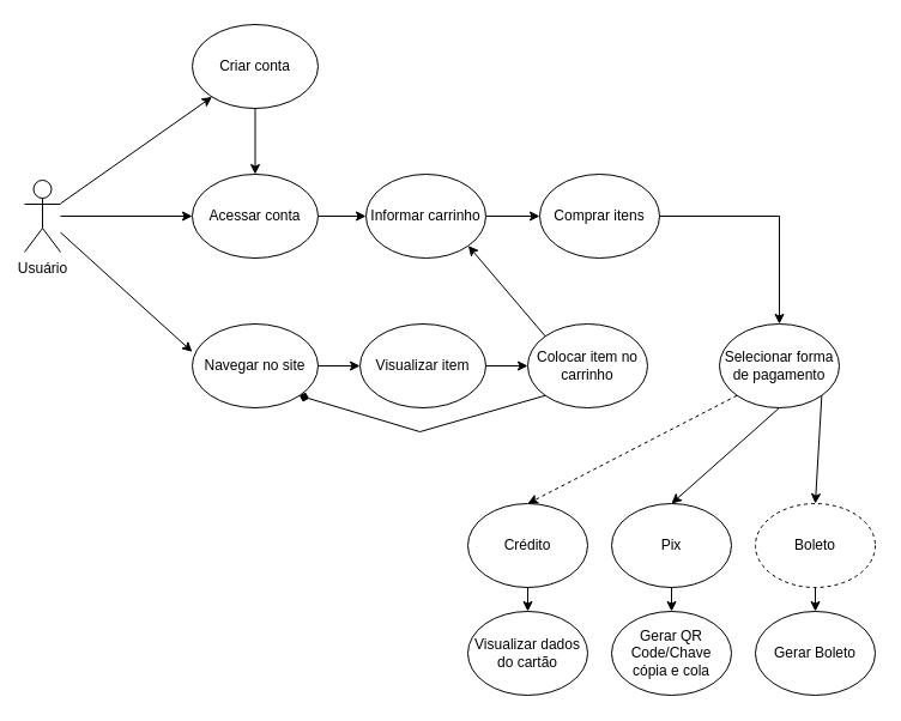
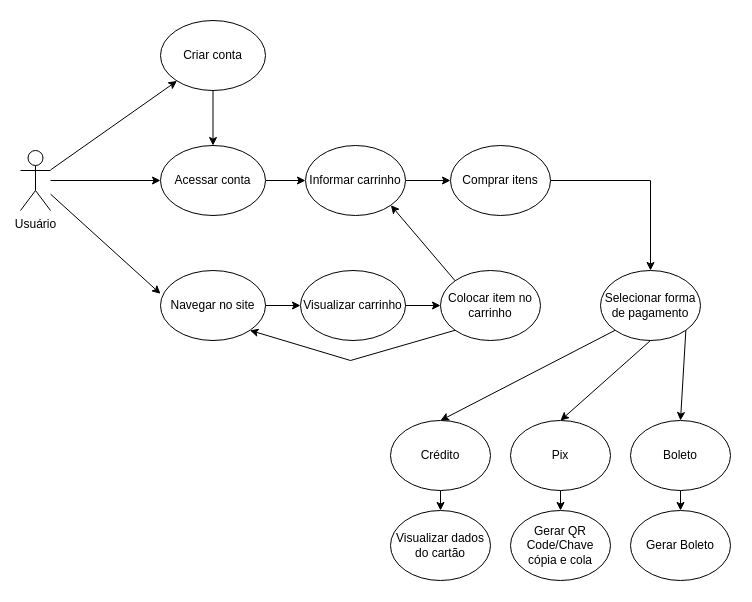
- <mxCell id="11" value="Visualizar item" style="ellipse;whiteSpace=wrap;html=1;" vertex="1" parent="1"><mxGeometry x="300" y="270" width="105" height="70" as="geometry" /></mxCell>
+ <mxCell id="11" value="Visualizar carrinho" style="ellipse;whiteSpace=wrap;html=1;" vertex="1" parent="1"><mxGeometry x="300" y="270" width="105" height="70" as="geometry" /></mxCell>
- <mxCell id="15" value="" style="endArrow=diamond;html=1;rounded=0;exitX=0;exitY=1;exitDx=0;exitDy=0;entryX=1;entryY=1;entryDx=0;entryDy=0;" edge="1" parent="1" source="12" target="7"><mxGeometry width="50" height="50" relative="1" as="geometry"><mxPoint x="270" y="360" as="sourcePoint" /><mxPoint x="320" y="310" as="targetPoint" /><Array as="points"><mxPoint x="350" y="360" /></Array></mxGeometry></mxCell>
+ <mxCell id="15" value="" style="endArrow=classic;html=1;rounded=0;exitX=0;exitY=1;exitDx=0;exitDy=0;entryX=1;entryY=1;entryDx=0;entryDy=0;" edge="1" parent="1" source="12" target="7"><mxGeometry width="50" height="50" relative="1" as="geometry"><mxPoint x="270" y="360" as="sourcePoint" /><mxPoint x="320" y="310" as="targetPoint" /><Array as="points"><mxPoint x="350" y="360" /></Array></mxGeometry></mxCell>
- <mxCell id="31" value="" style="endArrow=classic;html=1;rounded=0;exitX=0;exitY=1;exitDx=0;exitDy=0;entryX=0.5;entryY=0;entryDx=0;entryDy=0;dashed=1;" edge="1" parent="1" source="21" target="22"><mxGeometry width="50" height="50" relative="1" as="geometry"><mxPoint x="410" y="430" as="sourcePoint" /><mxPoint x="460" y="380" as="targetPoint" /></mxGeometry></mxCell>
+ <mxCell id="31" value="" style="endArrow=classic;html=1;rounded=0;exitX=0;exitY=1;exitDx=0;exitDy=0;entryX=0.5;entryY=0;entryDx=0;entryDy=0;" edge="1" parent="1" source="21" target="22"><mxGeometry width="50" height="50" relative="1" as="geometry"><mxPoint x="410" y="430" as="sourcePoint" /><mxPoint x="460" y="380" as="targetPoint" /></mxGeometry></mxCell>
- <mxCell id="23" value="Boleto" style="ellipse;whiteSpace=wrap;html=1;dashed=1;" vertex="1" parent="1"><mxGeometry x="630" y="420" width="100" height="70" as="geometry" /></mxCell>
+ <mxCell id="23" value="Boleto" style="ellipse;whiteSpace=wrap;html=1;" vertex="1" parent="1"><mxGeometry x="630" y="420" width="100" height="70" as="geometry" /></mxCell>
